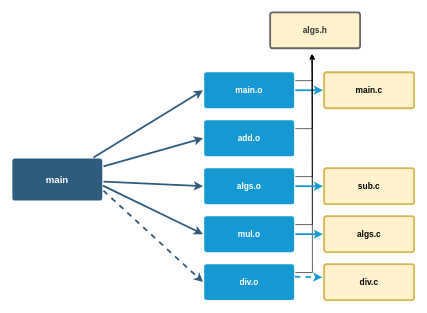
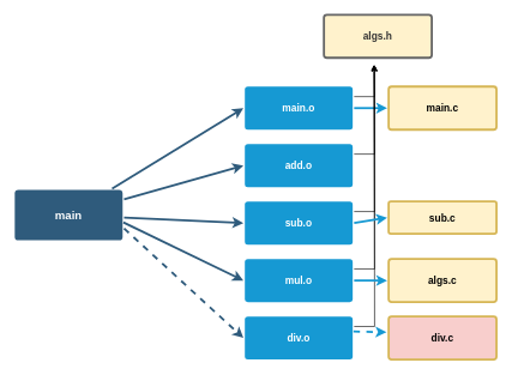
- <mxCell id="12" value="algs.o" style="rounded=1;whiteSpace=wrap;html=1;shadow=0;labelBackgroundColor=none;strokeColor=none;strokeWidth=3;fillColor=#1699d3;fontFamily=Helvetica;fontSize=14;fontColor=#FFFFFF;align=center;spacing=5;fontStyle=1;arcSize=7;perimeterSpacing=2;" vertex="1" parent="1"><mxGeometry x="340" y="280" width="150" height="60" as="geometry" /></mxCell>
+ <mxCell id="12" value="sub.o" style="rounded=1;whiteSpace=wrap;html=1;shadow=0;labelBackgroundColor=none;strokeColor=none;strokeWidth=3;fillColor=#1699d3;fontFamily=Helvetica;fontSize=14;fontColor=#FFFFFF;align=center;spacing=5;fontStyle=1;arcSize=7;perimeterSpacing=2;" vertex="1" parent="1"><mxGeometry x="340" y="280" width="150" height="60" as="geometry" /></mxCell>
- <mxCell id="17" value="sub.c" style="rounded=1;whiteSpace=wrap;html=1;shadow=0;labelBackgroundColor=none;strokeColor=#d6b656;strokeWidth=3;fillColor=#fff2cc;fontFamily=Helvetica;fontSize=14;align=center;spacing=5;fontStyle=1;arcSize=7;perimeterSpacing=2;" vertex="1" parent="1"><mxGeometry x="540" y="280" width="150" height="60" as="geometry" /></mxCell>
+ <mxCell id="17" value="sub.c" style="rounded=1;whiteSpace=wrap;html=1;shadow=0;labelBackgroundColor=none;strokeColor=#d6b656;strokeWidth=3;fillColor=#fff2cc;fontFamily=Helvetica;fontSize=14;align=center;spacing=5;fontStyle=1;arcSize=7;perimeterSpacing=2;" vertex="1" parent="1"><mxGeometry x="540" y="280" width="150" height="45" as="geometry" /></mxCell>
- <mxCell id="19" value="div.c" style="rounded=1;whiteSpace=wrap;html=1;shadow=0;labelBackgroundColor=none;strokeColor=#d6b656;strokeWidth=3;fillColor=#fff2cc;fontFamily=Helvetica;fontSize=14;align=center;spacing=5;fontStyle=1;arcSize=7;perimeterSpacing=2;" vertex="1" parent="1"><mxGeometry x="540" y="440" width="150" height="60" as="geometry" /></mxCell>
+ <mxCell id="19" value="div.c" style="rounded=1;whiteSpace=wrap;html=1;shadow=0;labelBackgroundColor=none;strokeColor=#d6b656;strokeWidth=3;fillColor=#f8cecc;fontFamily=Helvetica;fontSize=14;align=center;spacing=5;fontStyle=1;arcSize=7;perimeterSpacing=2;" vertex="1" parent="1"><mxGeometry x="540" y="440" width="150" height="60" as="geometry" /></mxCell>
